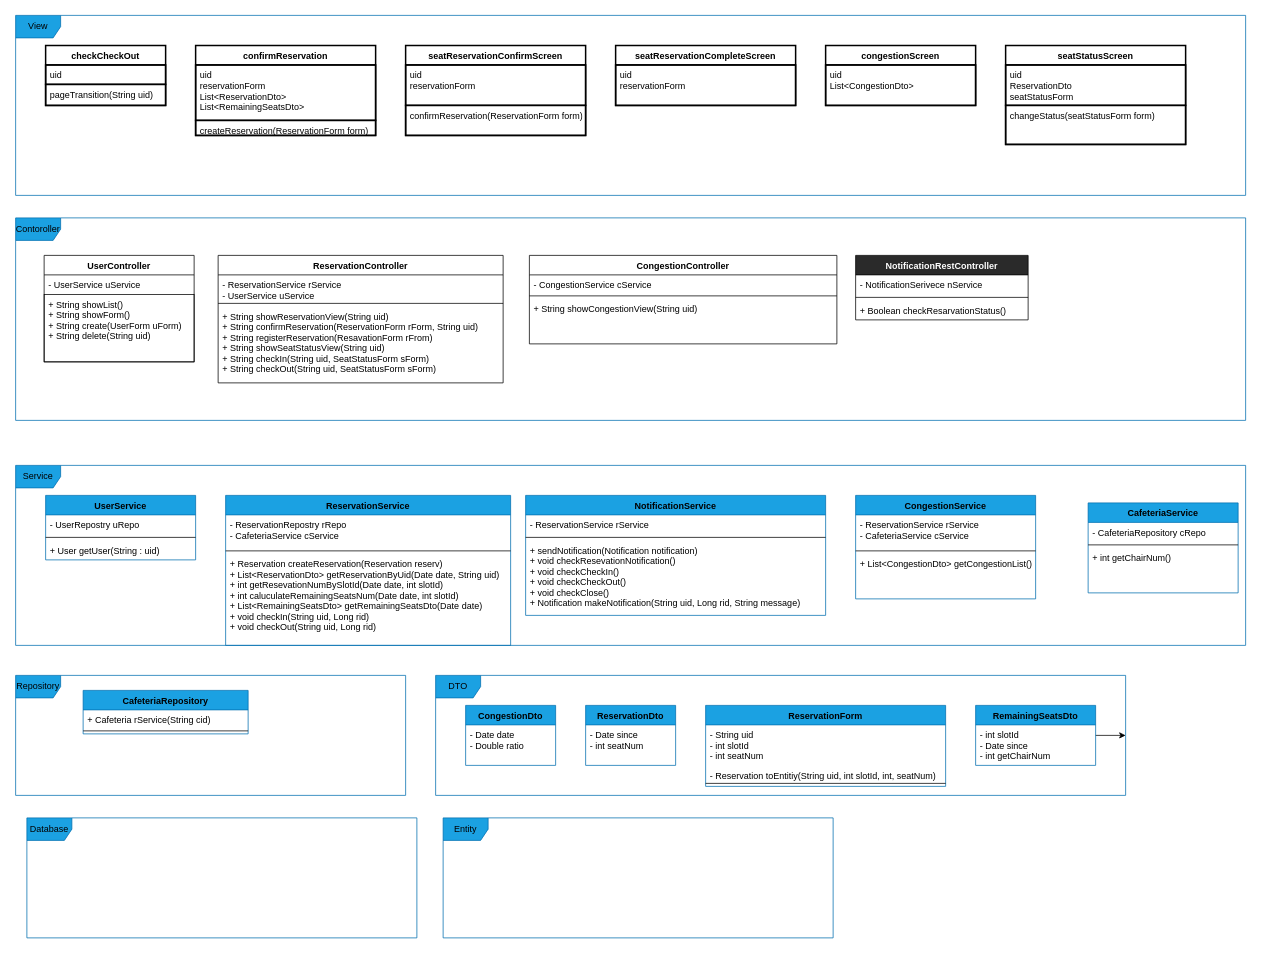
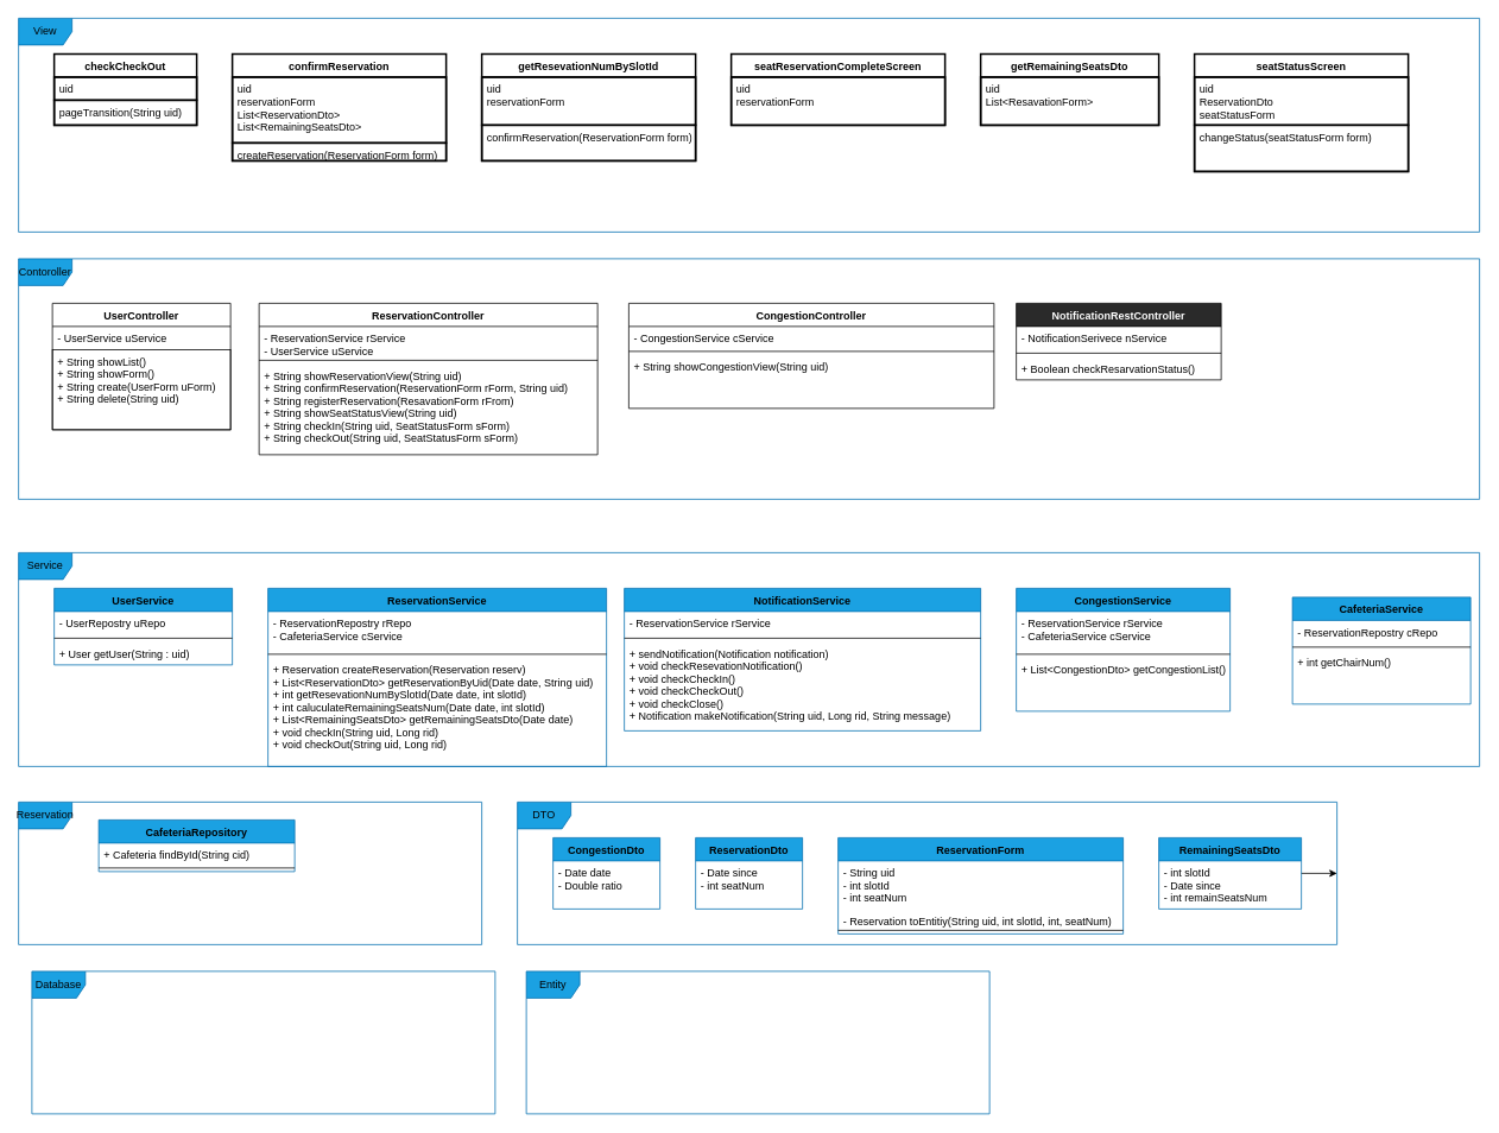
- <mxCell id="66" value="seatReservationConfirmScreen" style="swimlane;fontStyle=1;align=center;verticalAlign=top;childLayout=stackLayout;horizontal=1;startSize=26;horizontalStack=0;resizeParent=1;resizeParentMax=0;resizeLast=0;collapsible=1;marginBottom=0;fontColor=#000000;strokeColor=#000000;fillColor=#FFFFFF;strokeWidth=2;" vertex="1" parent="1"><mxGeometry x="540" y="60" width="240" height="120" as="geometry" /></mxCell>
+ <mxCell id="66" value="getResevationNumBySlotId" style="swimlane;fontStyle=1;align=center;verticalAlign=top;childLayout=stackLayout;horizontal=1;startSize=26;horizontalStack=0;resizeParent=1;resizeParentMax=0;resizeLast=0;collapsible=1;marginBottom=0;fontColor=#000000;strokeColor=#000000;fillColor=#FFFFFF;strokeWidth=2;" vertex="1" parent="1"><mxGeometry x="540" y="60" width="240" height="120" as="geometry" /></mxCell>
- <mxCell id="61" value="congestionScreen" style="swimlane;fontStyle=1;align=center;verticalAlign=top;childLayout=stackLayout;horizontal=1;startSize=26;horizontalStack=0;resizeParent=1;resizeParentMax=0;resizeLast=0;collapsible=1;marginBottom=0;fontColor=#000000;strokeColor=#000000;fillColor=#FFFFFF;strokeWidth=2;" vertex="1" parent="1"><mxGeometry x="1100" y="60" width="200" height="80" as="geometry" /></mxCell>
+ <mxCell id="61" value="getRemainingSeatsDto" style="swimlane;fontStyle=1;align=center;verticalAlign=top;childLayout=stackLayout;horizontal=1;startSize=26;horizontalStack=0;resizeParent=1;resizeParentMax=0;resizeLast=0;collapsible=1;marginBottom=0;fontColor=#000000;strokeColor=#000000;fillColor=#FFFFFF;strokeWidth=2;" vertex="1" parent="1"><mxGeometry x="1100" y="60" width="200" height="80" as="geometry" /></mxCell>
- <mxCell id="62" value="uid&lt;br&gt;List&amp;lt;CongestionDto&amp;gt;" style="text;strokeColor=#000000;fillColor=none;align=left;verticalAlign=top;spacingLeft=4;spacingRight=4;overflow=hidden;rotatable=0;points=[[0,0.5],[1,0.5]];portConstraint=eastwest;html=1;fontColor=#000000;strokeWidth=2;" vertex="1" parent="61"><mxGeometry y="26" width="200" height="54" as="geometry" /></mxCell>
+ <mxCell id="62" value="uid&lt;br&gt;List&amp;lt;ResavationForm&amp;gt;" style="text;strokeColor=#000000;fillColor=none;align=left;verticalAlign=top;spacingLeft=4;spacingRight=4;overflow=hidden;rotatable=0;points=[[0,0.5],[1,0.5]];portConstraint=eastwest;html=1;fontColor=#000000;strokeWidth=2;" vertex="1" parent="61"><mxGeometry y="26" width="200" height="54" as="geometry" /></mxCell>
- <mxCell id="38" value="- CafeteriaRepository cRepo" style="text;strokeColor=none;fillColor=none;align=left;verticalAlign=top;spacingLeft=4;spacingRight=4;overflow=hidden;rotatable=0;points=[[0,0.5],[1,0.5]];portConstraint=eastwest;fontColor=#000000;" parent="37" vertex="1"><mxGeometry y="26" width="200" height="26" as="geometry" /></mxCell>
+ <mxCell id="38" value="- ReservationRepostry cRepo" style="text;strokeColor=none;fillColor=none;align=left;verticalAlign=top;spacingLeft=4;spacingRight=4;overflow=hidden;rotatable=0;points=[[0,0.5],[1,0.5]];portConstraint=eastwest;fontColor=#000000;" parent="37" vertex="1"><mxGeometry y="26" width="200" height="26" as="geometry" /></mxCell>
- <mxCell id="4" value="Repository" style="shape=umlFrame;whiteSpace=wrap;html=1;fontColor=#000000;strokeColor=#006EAF;fillColor=#1ba1e2;" parent="1" vertex="1"><mxGeometry x="20" y="900" width="520" height="160" as="geometry" /></mxCell>
+ <mxCell id="4" value="Reservation" style="shape=umlFrame;whiteSpace=wrap;html=1;fontColor=#000000;strokeColor=#006EAF;fillColor=#1ba1e2;" parent="1" vertex="1"><mxGeometry x="20" y="900" width="520" height="160" as="geometry" /></mxCell>
- <mxCell id="72" value="+ Cafeteria rService(String cid)" style="text;strokeColor=none;fillColor=none;align=left;verticalAlign=top;spacingLeft=4;spacingRight=4;overflow=hidden;rotatable=0;points=[[0,0.5],[1,0.5]];portConstraint=eastwest;fontColor=#000000;" vertex="1" parent="71"><mxGeometry y="26" width="220" height="24" as="geometry" /></mxCell>
+ <mxCell id="72" value="+ Cafeteria findById(String cid)" style="text;strokeColor=none;fillColor=none;align=left;verticalAlign=top;spacingLeft=4;spacingRight=4;overflow=hidden;rotatable=0;points=[[0,0.5],[1,0.5]];portConstraint=eastwest;fontColor=#000000;" vertex="1" parent="71"><mxGeometry y="26" width="220" height="24" as="geometry" /></mxCell>
- <mxCell id="48" value="- int slotId&#10;- Date since&#10;- int getChairNum" style="text;strokeColor=none;fillColor=none;align=left;verticalAlign=top;spacingLeft=4;spacingRight=4;overflow=hidden;rotatable=0;points=[[0,0.5],[1,0.5]];portConstraint=eastwest;fontColor=#000000;" parent="47" vertex="1"><mxGeometry y="26" width="160" height="54" as="geometry" /></mxCell>
+ <mxCell id="48" value="- int slotId&#10;- Date since&#10;- int remainSeatsNum" style="text;strokeColor=none;fillColor=none;align=left;verticalAlign=top;spacingLeft=4;spacingRight=4;overflow=hidden;rotatable=0;points=[[0,0.5],[1,0.5]];portConstraint=eastwest;fontColor=#000000;" parent="47" vertex="1"><mxGeometry y="26" width="160" height="54" as="geometry" /></mxCell>
